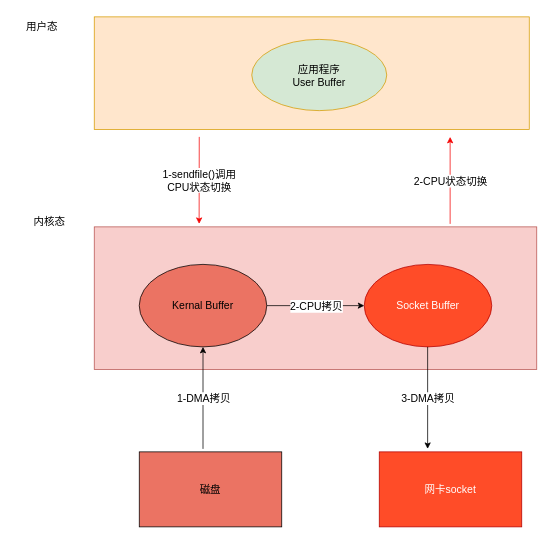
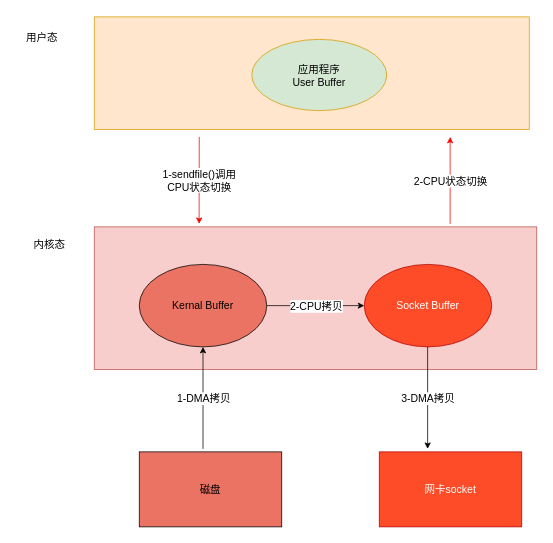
- <mxCell id="4" value="用户态" style="text;html=1;align=center;verticalAlign=middle;resizable=0;points=[];autosize=1;strokeColor=none;fillColor=none;fontSize=14;" vertex="1" parent="1"><mxGeometry x="20" y="20" width="70" height="30" as="geometry" /></mxCell>
+ <mxCell id="4" value="用户态" style="text;html=1;align=center;verticalAlign=middle;resizable=0;points=[];autosize=1;strokeColor=none;fillColor=none;fontSize=14;" vertex="1" parent="1"><mxGeometry x="20" y="35" width="70" height="30" as="geometry" /></mxCell>
- <mxCell id="20" value="内核态" style="text;html=1;align=center;verticalAlign=middle;resizable=0;points=[];autosize=1;strokeColor=none;fillColor=none;fontSize=14;" vertex="1" parent="1"><mxGeometry x="30" y="280" width="70" height="30" as="geometry" /></mxCell>
+ <mxCell id="20" value="内核态" style="text;html=1;align=center;verticalAlign=middle;resizable=0;points=[];autosize=1;strokeColor=none;fillColor=none;fontSize=14;" vertex="1" parent="1"><mxGeometry x="30" y="310" width="70" height="30" as="geometry" /></mxCell>
